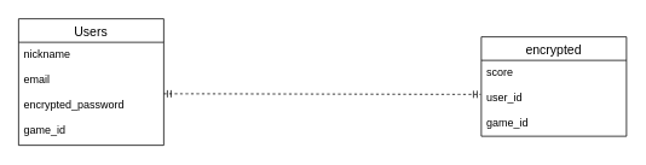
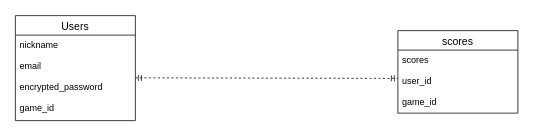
- <mxCell id="2" value="encrypted" style="swimlane;fontStyle=0;childLayout=stackLayout;horizontal=1;startSize=26;horizontalStack=0;resizeParent=1;resizeParentMax=0;resizeLast=0;collapsible=1;marginBottom=0;align=center;fontSize=14;" vertex="1" parent="1"><mxGeometry x="530" y="40" width="160" height="110" as="geometry" /></mxCell>
+ <mxCell id="2" value="scores" style="swimlane;fontStyle=0;childLayout=stackLayout;horizontal=1;startSize=26;horizontalStack=0;resizeParent=1;resizeParentMax=0;resizeLast=0;collapsible=1;marginBottom=0;align=center;fontSize=14;" vertex="1" parent="1"><mxGeometry x="530" y="40" width="160" height="110" as="geometry" /></mxCell>
- <mxCell id="3" value="score&#10;&#10;user_id&#10;&#10;game_id" style="text;strokeColor=none;fillColor=none;spacingLeft=4;spacingRight=4;overflow=hidden;rotatable=0;points=[[0,0.5],[1,0.5]];portConstraint=eastwest;fontSize=12;" vertex="1" parent="2"><mxGeometry y="26" width="160" height="84" as="geometry" /></mxCell>
+ <mxCell id="3" value="scores&#10;&#10;user_id&#10;&#10;game_id" style="text;strokeColor=none;fillColor=none;spacingLeft=4;spacingRight=4;overflow=hidden;rotatable=0;points=[[0,0.5],[1,0.5]];portConstraint=eastwest;fontSize=12;" vertex="1" parent="2"><mxGeometry y="26" width="160" height="84" as="geometry" /></mxCell>
